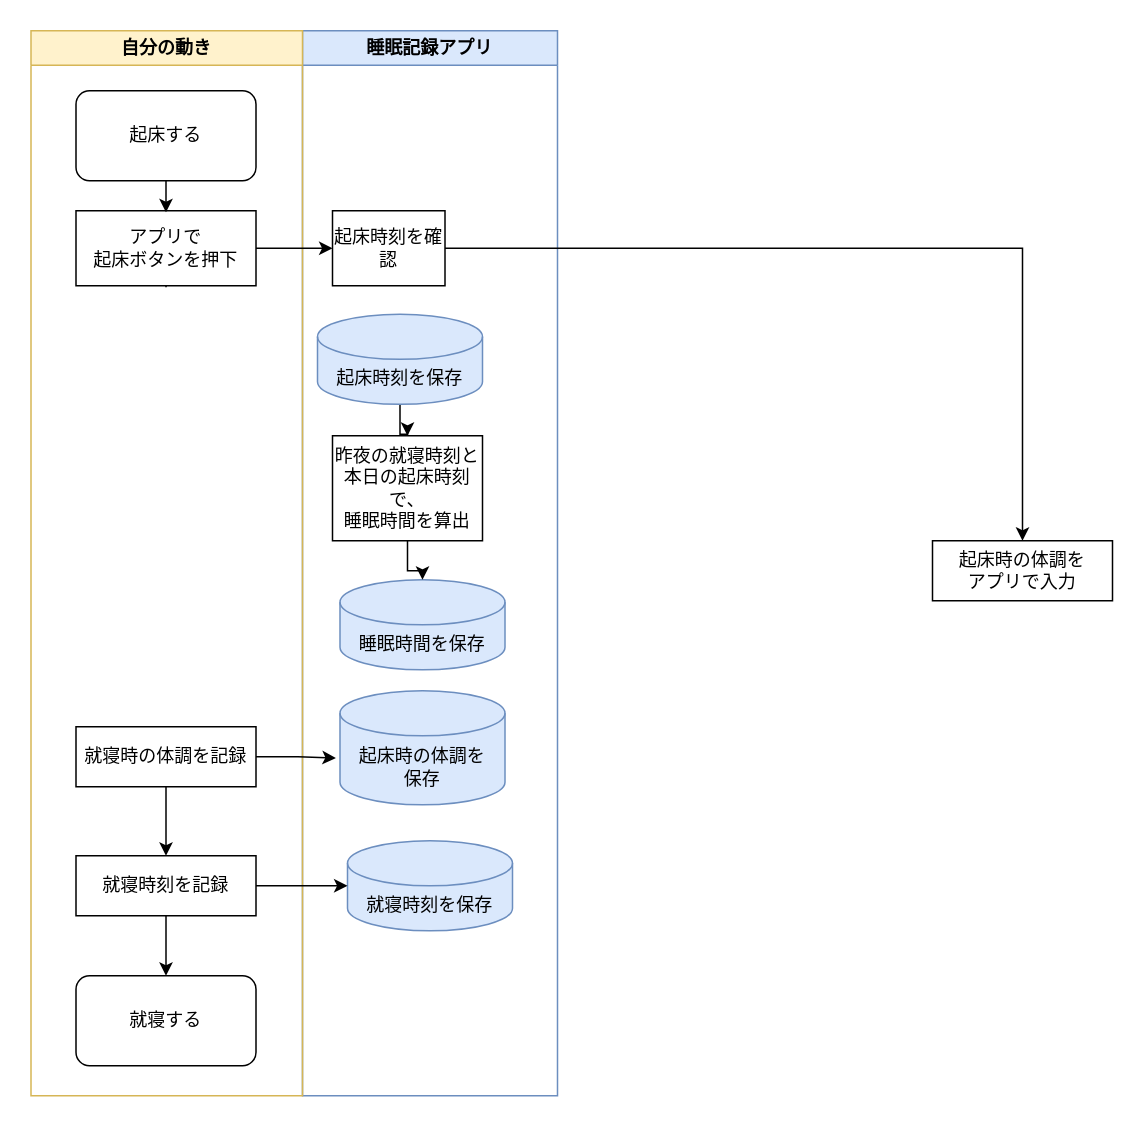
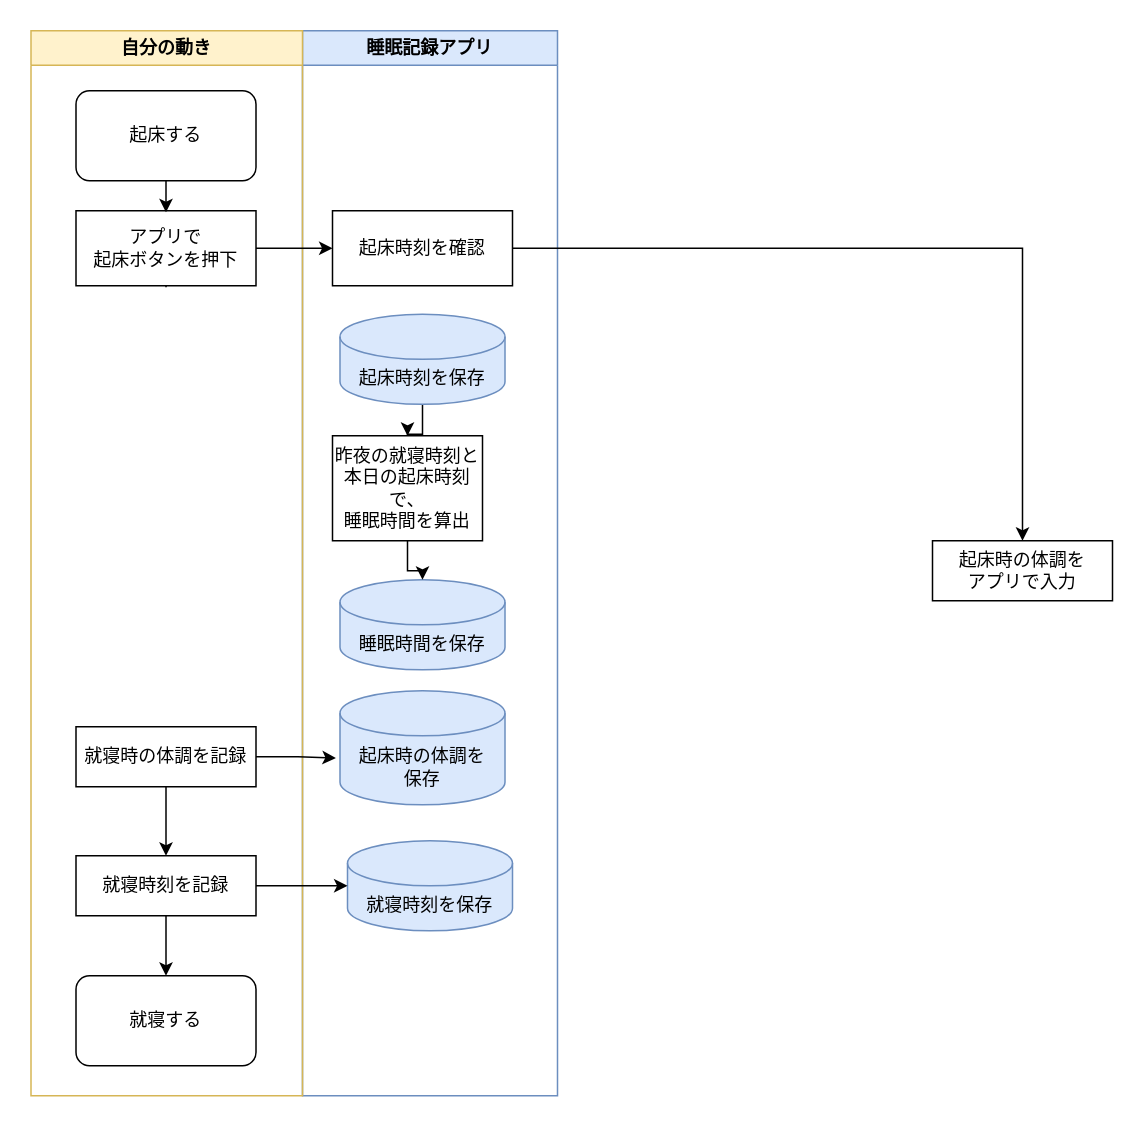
- <mxCell id="8" value="起床時刻を確認" style="rounded=0;whiteSpace=wrap;html=1;" vertex="1" parent="2"><mxGeometry x="20" y="120" width="75" height="50" as="geometry" /></mxCell>
+ <mxCell id="8" value="起床時刻を確認" style="rounded=0;whiteSpace=wrap;html=1;" vertex="1" parent="2"><mxGeometry x="20" y="120" width="120" height="50" as="geometry" /></mxCell>
- <mxCell id="5" value="起床時刻を保存" style="shape=cylinder3;whiteSpace=wrap;html=1;boundedLbl=1;backgroundOutline=1;size=15;fillColor=#dae8fc;strokeColor=#6c8ebf;" vertex="1" parent="2"><mxGeometry x="10" y="189" width="110" height="60" as="geometry" /></mxCell>
+ <mxCell id="5" value="起床時刻を保存" style="shape=cylinder3;whiteSpace=wrap;html=1;boundedLbl=1;backgroundOutline=1;size=15;fillColor=#dae8fc;strokeColor=#6c8ebf;" vertex="1" parent="2"><mxGeometry x="25" y="189" width="110" height="60" as="geometry" /></mxCell>
